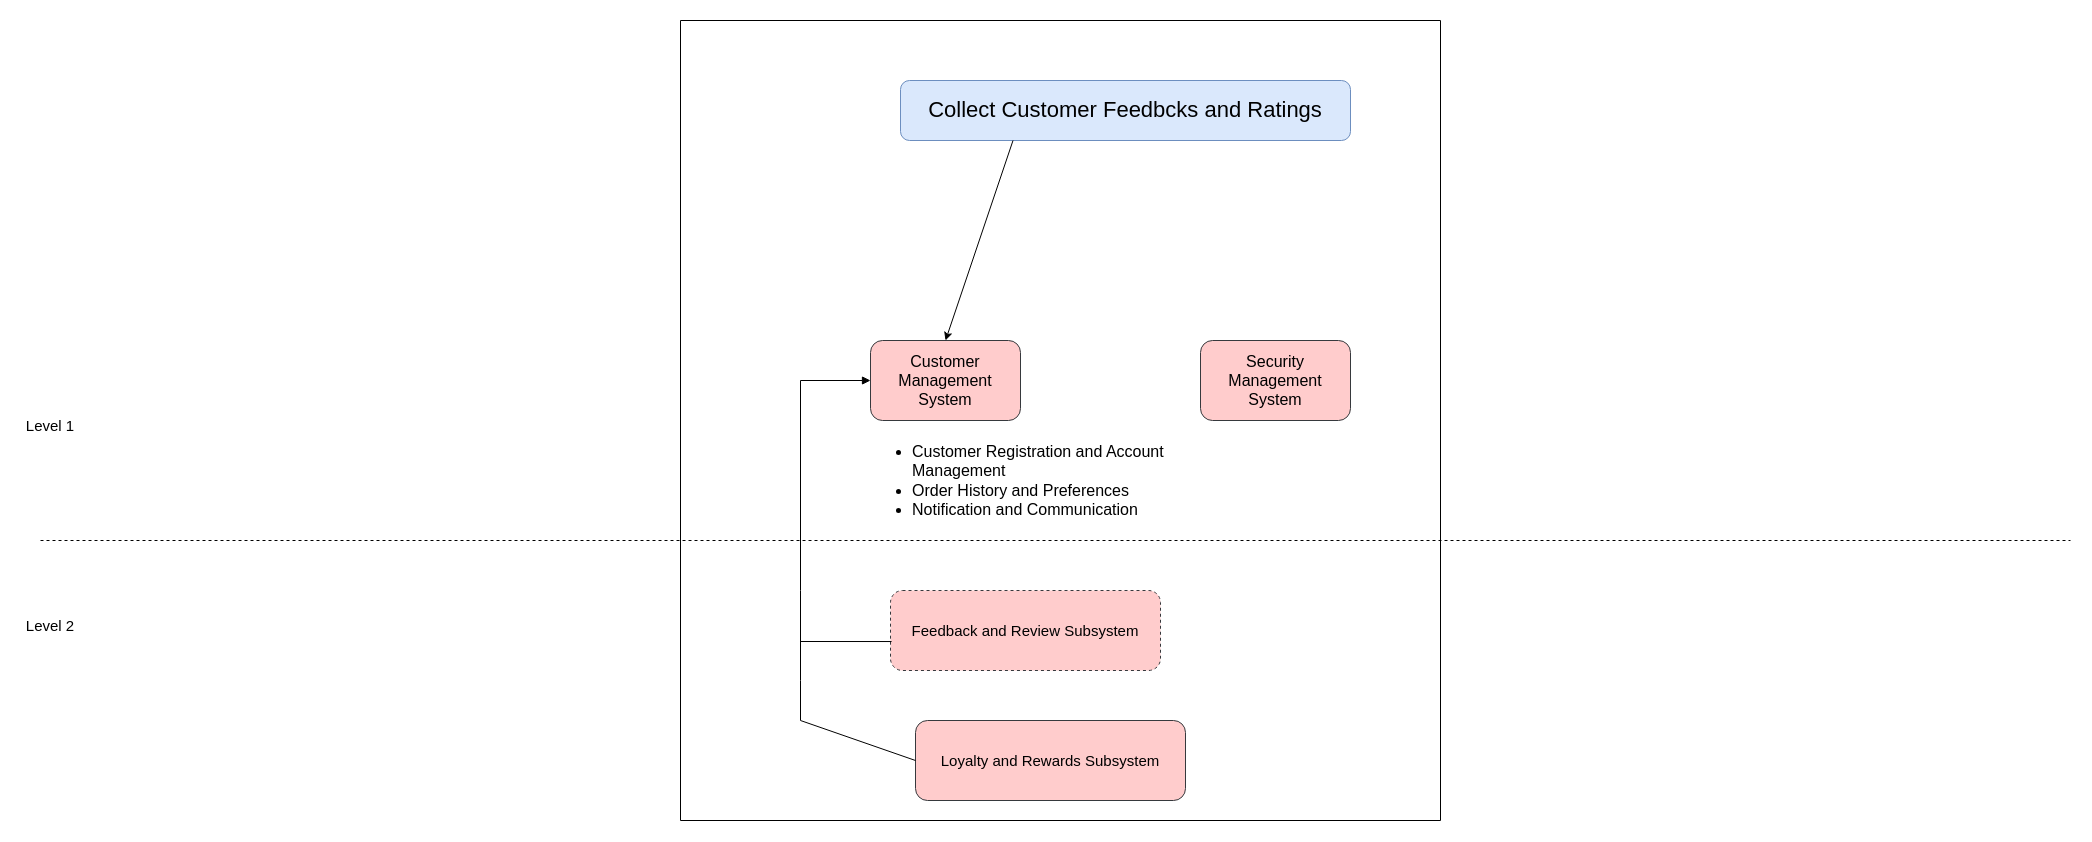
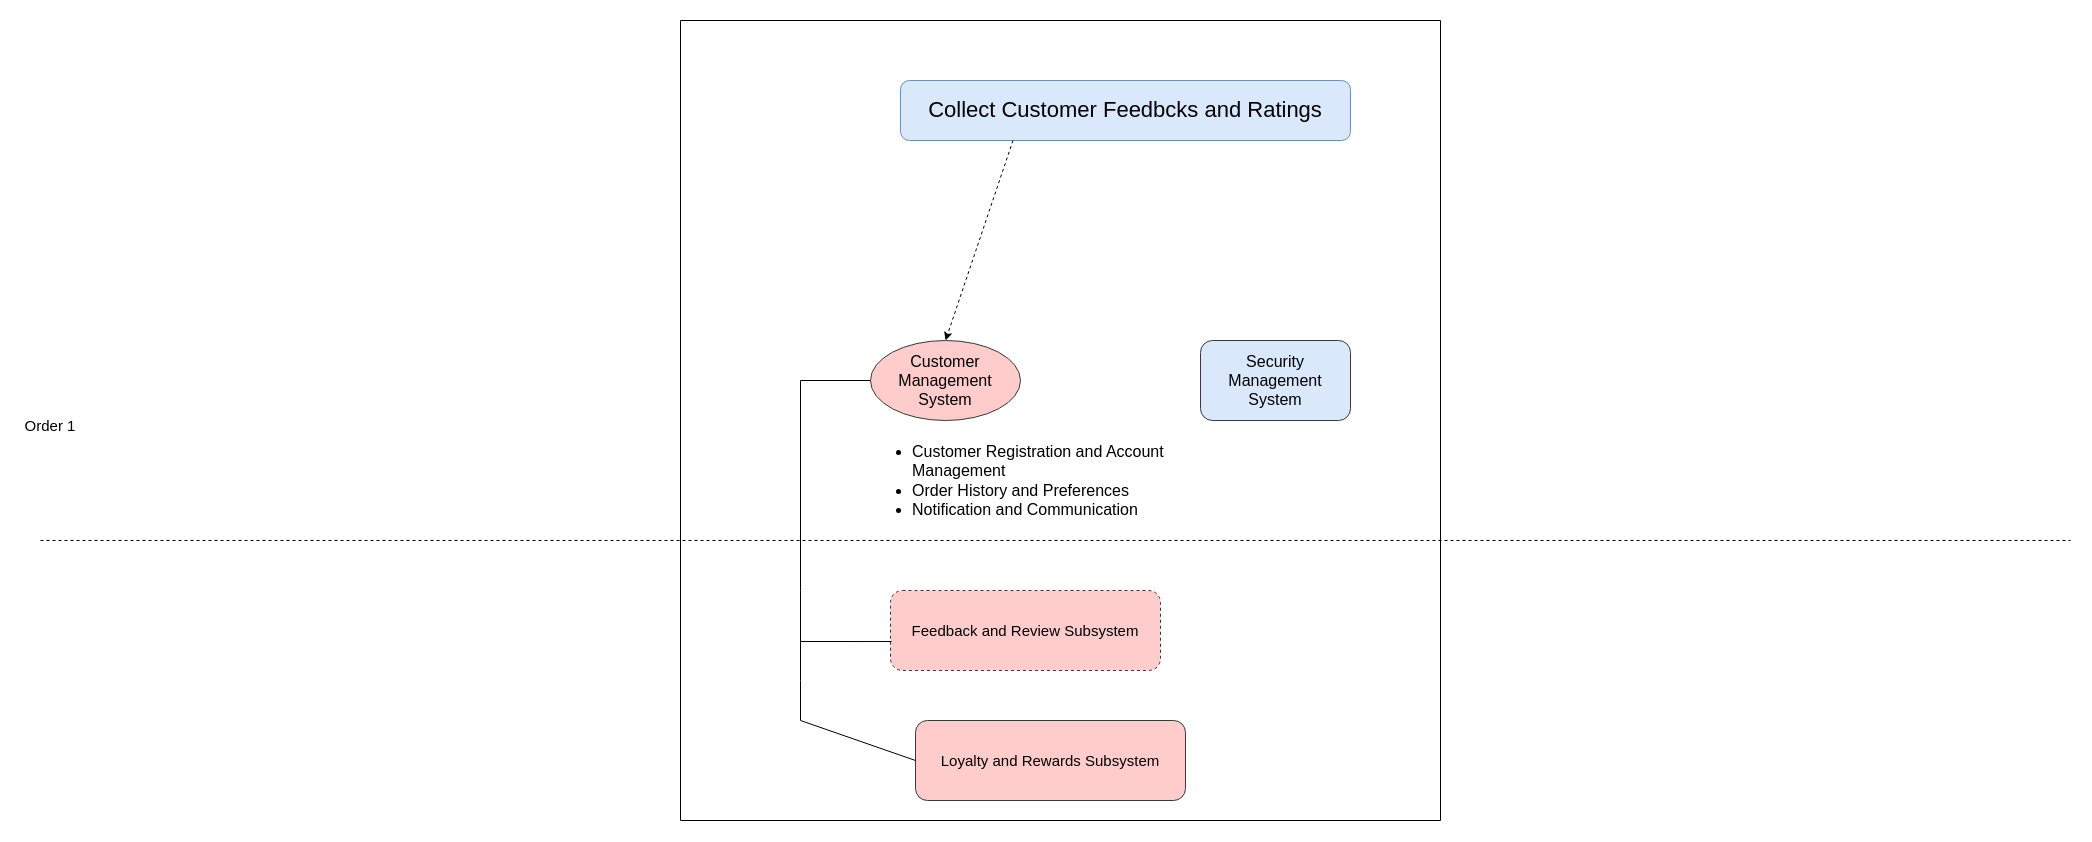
- <mxCell id="11" value="" style="endArrow=classic;html=1;rounded=0;exitX=0.25;exitY=1;exitDx=0;exitDy=0;entryX=0.5;entryY=0;entryDx=0;entryDy=0;" parent="1" source="5" target="2" edge="1"><mxGeometry width="50" height="50" relative="1" as="geometry"><mxPoint x="670" y="440" as="sourcePoint" /><mxPoint x="720" y="390" as="targetPoint" /></mxGeometry></mxCell>
+ <mxCell id="11" value="" style="endArrow=classic;html=1;rounded=0;exitX=0.25;exitY=1;exitDx=0;exitDy=0;entryX=0.5;entryY=0;entryDx=0;entryDy=0;dashed=1;" parent="1" source="5" target="2" edge="1"><mxGeometry width="50" height="50" relative="1" as="geometry"><mxPoint x="670" y="440" as="sourcePoint" /><mxPoint x="720" y="390" as="targetPoint" /></mxGeometry></mxCell>
- <mxCell id="9" value="" style="endArrow=block;html=1;rounded=0;entryX=0;entryY=0.5;entryDx=0;entryDy=0;exitX=0.004;exitY=0.638;exitDx=0;exitDy=0;exitPerimeter=0;" parent="1" source="7" target="2" edge="1"><mxGeometry width="50" height="50" relative="1" as="geometry"><mxPoint x="90" y="570" as="sourcePoint" /><mxPoint x="140" y="520" as="targetPoint" /><Array as="points"><mxPoint x="800" y="641" /><mxPoint x="800" y="590" /><mxPoint x="800" y="380" /></Array></mxGeometry></mxCell>
+ <mxCell id="9" value="" style="endArrow=none;html=1;rounded=0;entryX=0;entryY=0.5;entryDx=0;entryDy=0;exitX=0.004;exitY=0.638;exitDx=0;exitDy=0;exitPerimeter=0;" parent="1" source="7" target="2" edge="1"><mxGeometry width="50" height="50" relative="1" as="geometry"><mxPoint x="90" y="570" as="sourcePoint" /><mxPoint x="140" y="520" as="targetPoint" /><Array as="points"><mxPoint x="800" y="641" /><mxPoint x="800" y="590" /><mxPoint x="800" y="380" /></Array></mxGeometry></mxCell>
- <mxCell id="2" value="&lt;font style=&quot;font-size: 16px;&quot;&gt;Customer Management System&lt;/font&gt;" style="rounded=1;whiteSpace=wrap;html=1;fillColor=#ffcccc;strokeColor=#36393d;" parent="1" vertex="1"><mxGeometry x="870" y="340" width="150" height="80" as="geometry" /></mxCell>
+ <mxCell id="2" value="&lt;font style=&quot;font-size: 16px;&quot;&gt;Customer Management System&lt;/font&gt;" style="ellipse;whiteSpace=wrap;html=1;fillColor=#ffcccc;strokeColor=#36393d;" parent="1" vertex="1"><mxGeometry x="870" y="340" width="150" height="80" as="geometry" /></mxCell>
- <mxCell id="3" value="&lt;font style=&quot;font-size: 16px;&quot;&gt;Security Management System&lt;/font&gt;" style="rounded=1;whiteSpace=wrap;html=1;fillColor=#ffcccc;strokeColor=#36393d;" parent="1" vertex="1"><mxGeometry x="1200" y="340" width="150" height="80" as="geometry" /></mxCell>
+ <mxCell id="3" value="&lt;font style=&quot;font-size: 16px;&quot;&gt;Security Management System&lt;/font&gt;" style="rounded=1;whiteSpace=wrap;html=1;fillColor=#dae8fc;strokeColor=#36393d;" parent="1" vertex="1"><mxGeometry x="1200" y="340" width="150" height="80" as="geometry" /></mxCell>
- <mxCell id="12" value="&lt;font style=&quot;font-size: 15px;&quot;&gt;Level 1&lt;/font&gt;" style="text;html=1;strokeColor=none;fillColor=none;align=center;verticalAlign=middle;whiteSpace=wrap;rounded=0;" parent="1" vertex="1"><mxGeometry x="20" y="410" width="60" height="30" as="geometry" /></mxCell>
+ <mxCell id="12" value="&lt;font style=&quot;font-size: 15px;&quot;&gt;Order 1&lt;/font&gt;" style="text;html=1;strokeColor=none;fillColor=none;align=center;verticalAlign=middle;whiteSpace=wrap;rounded=0;" parent="1" vertex="1"><mxGeometry x="20" y="410" width="60" height="30" as="geometry" /></mxCell>
- <mxCell id="13" value="&lt;font style=&quot;font-size: 15px;&quot;&gt;Level 2&lt;/font&gt;" style="text;html=1;strokeColor=none;fillColor=none;align=center;verticalAlign=middle;whiteSpace=wrap;rounded=0;" parent="1" vertex="1"><mxGeometry x="20" y="610" width="60" height="30" as="geometry" /></mxCell>
